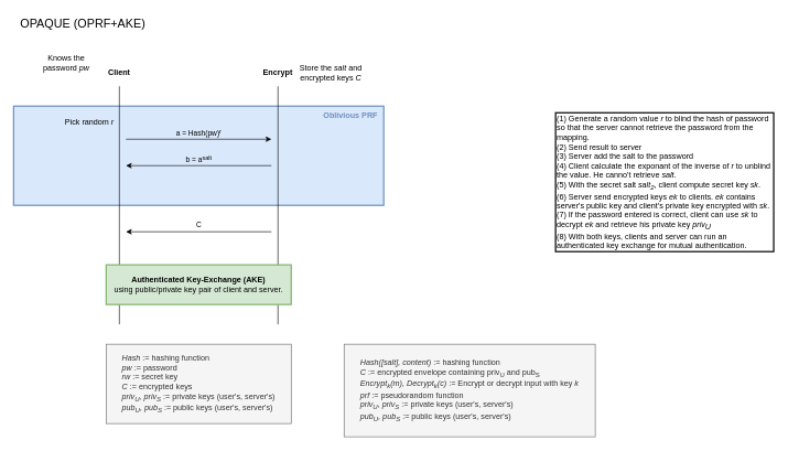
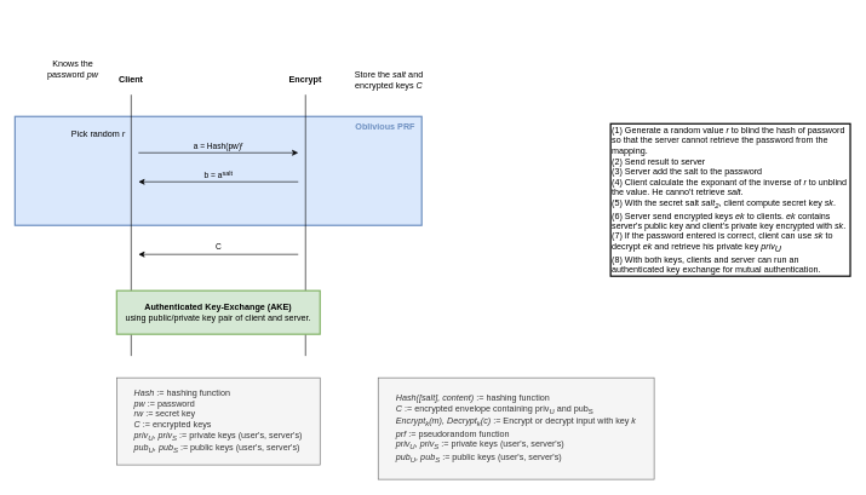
- <mxCell id="17" value="&lt;font style=&quot;font-size: 18px&quot;&gt;OPAQUE (OPRF+AKE)&lt;/font&gt;" style="text;html=1;strokeColor=none;fillColor=none;align=center;verticalAlign=middle;whiteSpace=wrap;rounded=0;" parent="1" vertex="1"><mxGeometry x="20" y="20" width="210" height="30" as="geometry" /></mxCell>
- <mxCell id="10" value="&lt;span style=&quot;font-family: helvetica; font-size: 12px; font-style: normal; font-weight: 400; letter-spacing: normal; text-align: center; text-indent: 0px; text-transform: none; word-spacing: 0px; display: inline; float: none;&quot;&gt;Store the&lt;span&gt;&amp;nbsp;&lt;/span&gt;&lt;/span&gt;&lt;i style=&quot;font-family: helvetica; font-size: 12px; font-weight: 400; letter-spacing: normal; text-align: center; text-indent: 0px; text-transform: none; word-spacing: 0px;&quot;&gt;salt&lt;/i&gt;&lt;span style=&quot;font-family: helvetica; font-size: 12px; font-style: normal; font-weight: 400; letter-spacing: normal; text-align: center; text-indent: 0px; text-transform: none; word-spacing: 0px; display: inline; float: none;&quot;&gt;&amp;nbsp;and encrypted keys &lt;/span&gt;&lt;span style=&quot;font-family: helvetica; font-size: 12px; font-weight: 400; letter-spacing: normal; text-align: center; text-indent: 0px; text-transform: none; word-spacing: 0px; display: inline; float: none;&quot;&gt;&lt;i&gt;C&lt;/i&gt;&lt;/span&gt;" style="text;html=1;strokeColor=none;fillColor=none;align=center;verticalAlign=middle;whiteSpace=wrap;rounded=0;fontColor=default;labelBackgroundColor=none;" parent="1" vertex="1"><mxGeometry x="450" y="90" width="100" height="40" as="geometry" /></mxCell>
+ <mxCell id="10" value="&lt;span style=&quot;font-family: helvetica; font-size: 12px; font-style: normal; font-weight: 400; letter-spacing: normal; text-align: center; text-indent: 0px; text-transform: none; word-spacing: 0px; display: inline; float: none;&quot;&gt;Store the&lt;span&gt;&amp;nbsp;&lt;/span&gt;&lt;/span&gt;&lt;i style=&quot;font-family: helvetica; font-size: 12px; font-weight: 400; letter-spacing: normal; text-align: center; text-indent: 0px; text-transform: none; word-spacing: 0px;&quot;&gt;salt&lt;/i&gt;&lt;span style=&quot;font-family: helvetica; font-size: 12px; font-style: normal; font-weight: 400; letter-spacing: normal; text-align: center; text-indent: 0px; text-transform: none; word-spacing: 0px; display: inline; float: none;&quot;&gt;&amp;nbsp;and encrypted keys &lt;/span&gt;&lt;span style=&quot;font-family: helvetica; font-size: 12px; font-weight: 400; letter-spacing: normal; text-align: center; text-indent: 0px; text-transform: none; word-spacing: 0px; display: inline; float: none;&quot;&gt;&lt;i&gt;C&lt;/i&gt;&lt;/span&gt;" style="text;html=1;strokeColor=none;fillColor=none;align=center;verticalAlign=middle;whiteSpace=wrap;rounded=0;fontColor=default;labelBackgroundColor=none;" parent="1" vertex="1"><mxGeometry x="485" y="90" width="100" height="40" as="geometry" /></mxCell>
